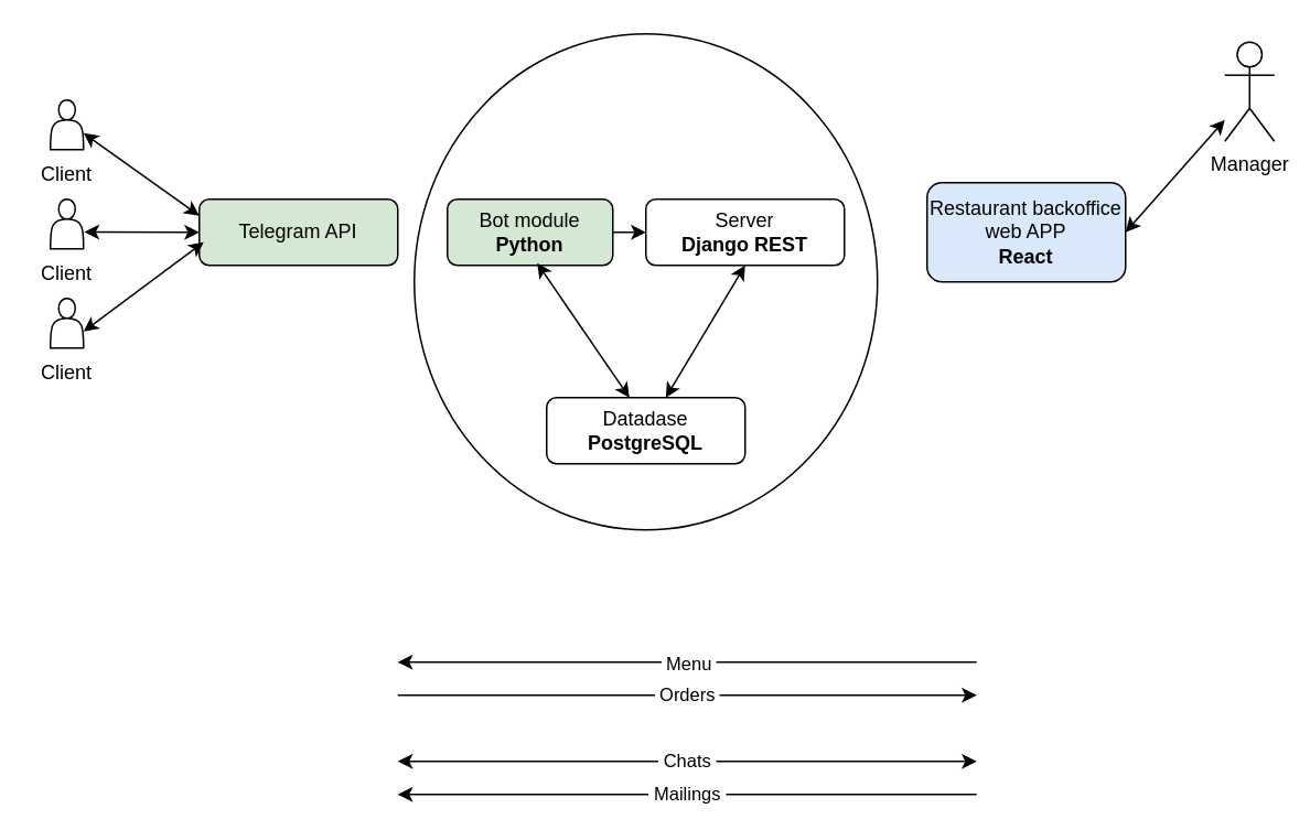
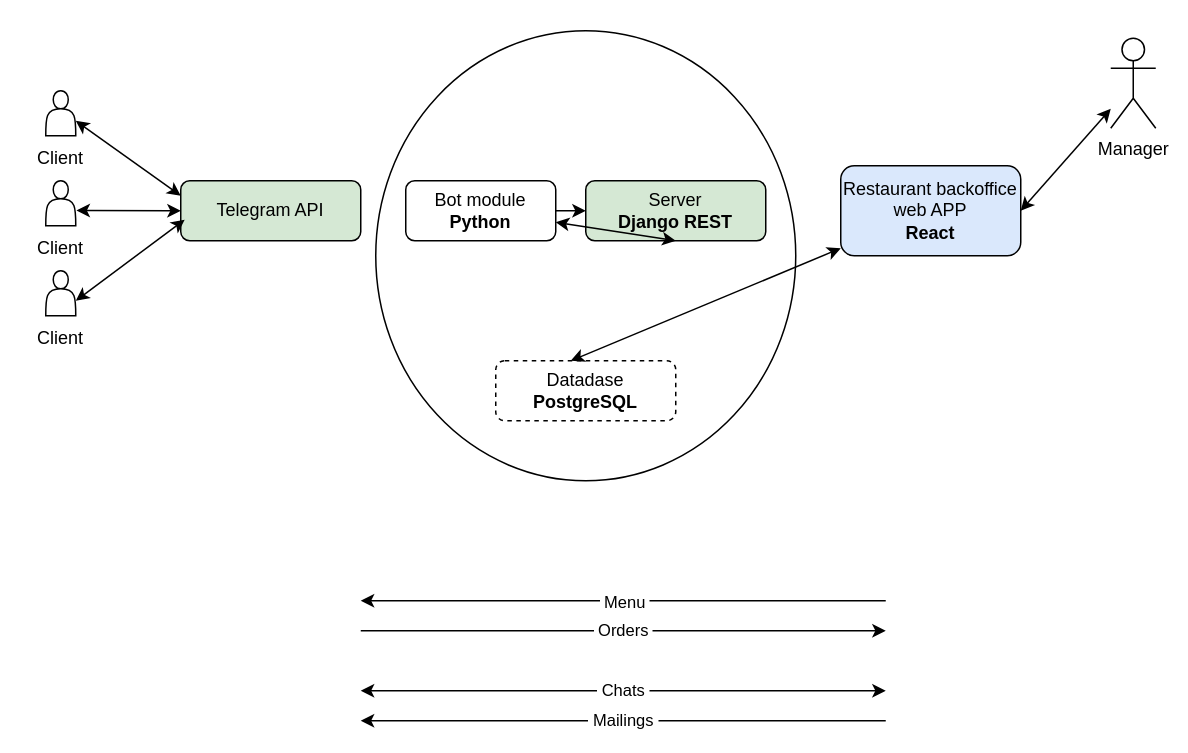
- <mxCell id="7" value="Bot module&lt;br&gt;&lt;b&gt;Python&lt;/b&gt;" style="rounded=1;whiteSpace=wrap;html=1;fontSize=12;glass=0;strokeWidth=1;shadow=0;fillColor=#d5e8d4;" vertex="1" parent="1"><mxGeometry x="270" y="120" width="100" height="40" as="geometry" /></mxCell>
+ <mxCell id="7" value="Bot module&lt;br&gt;&lt;b&gt;Python&lt;/b&gt;" style="rounded=1;whiteSpace=wrap;html=1;fontSize=12;glass=0;strokeWidth=1;shadow=0;" vertex="1" parent="1"><mxGeometry x="270" y="120" width="100" height="40" as="geometry" /></mxCell>
- <mxCell id="4" value="Server&lt;br&gt;&lt;b&gt;Django REST&lt;/b&gt;" style="rounded=1;whiteSpace=wrap;html=1;fontSize=12;glass=0;strokeWidth=1;shadow=0;" parent="1" vertex="1"><mxGeometry x="390" y="120" width="120" height="40" as="geometry" /></mxCell>
+ <mxCell id="4" value="Server&lt;br&gt;&lt;b&gt;Django REST&lt;/b&gt;" style="rounded=1;whiteSpace=wrap;html=1;fontSize=12;glass=0;strokeWidth=1;shadow=0;fillColor=#d5e8d4;" parent="1" vertex="1"><mxGeometry x="390" y="120" width="120" height="40" as="geometry" /></mxCell>
- <mxCell id="21" value="" style="endArrow=classic;startArrow=classic;html=1;rounded=0;entryX=0.543;entryY=0.966;entryDx=0;entryDy=0;entryPerimeter=0;exitX=0.417;exitY=0;exitDx=0;exitDy=0;exitPerimeter=0;" edge="1" parent="1" source="5" target="7"><mxGeometry width="50" height="50" relative="1" as="geometry"><mxPoint x="350" y="240" as="sourcePoint" /><mxPoint x="400" y="190" as="targetPoint" /></mxGeometry></mxCell>
+ <mxCell id="21" value="" style="endArrow=classic;startArrow=classic;html=1;rounded=0;exitX=0.417;exitY=0;exitDx=0;exitDy=0;exitPerimeter=0;" edge="1" parent="1" source="5" target="3"><mxGeometry width="50" height="50" relative="1" as="geometry"><mxPoint x="350" y="240" as="sourcePoint" /><mxPoint x="400" y="190" as="targetPoint" /></mxGeometry></mxCell>
- <mxCell id="8" value="" style="endArrow=classic;startArrow=classic;html=1;rounded=0;exitX=0.5;exitY=1;exitDx=0;exitDy=0;" edge="1" parent="1" source="4" target="5"><mxGeometry width="50" height="50" relative="1" as="geometry"><mxPoint x="450" y="180" as="sourcePoint" /><mxPoint x="500" y="130" as="targetPoint" /></mxGeometry></mxCell>
+ <mxCell id="8" value="" style="endArrow=classic;startArrow=classic;html=1;rounded=0;exitX=0.5;exitY=1;exitDx=0;exitDy=0;" edge="1" parent="1" source="4" target="7"><mxGeometry width="50" height="50" relative="1" as="geometry"><mxPoint x="450" y="180" as="sourcePoint" /><mxPoint x="500" y="130" as="targetPoint" /></mxGeometry></mxCell>
- <mxCell id="5" value="Datadase&lt;br&gt;&lt;b&gt;PostgreSQL&lt;/b&gt;" style="rounded=1;whiteSpace=wrap;html=1;fontSize=12;glass=0;strokeWidth=1;shadow=0;" parent="1" vertex="1"><mxGeometry x="330" y="240" width="120" height="40" as="geometry" /></mxCell>
+ <mxCell id="5" value="Datadase&lt;br&gt;&lt;b&gt;PostgreSQL&lt;/b&gt;" style="rounded=1;whiteSpace=wrap;html=1;fontSize=12;glass=0;strokeWidth=1;shadow=0;dashed=1;" parent="1" vertex="1"><mxGeometry x="330" y="240" width="120" height="40" as="geometry" /></mxCell>
